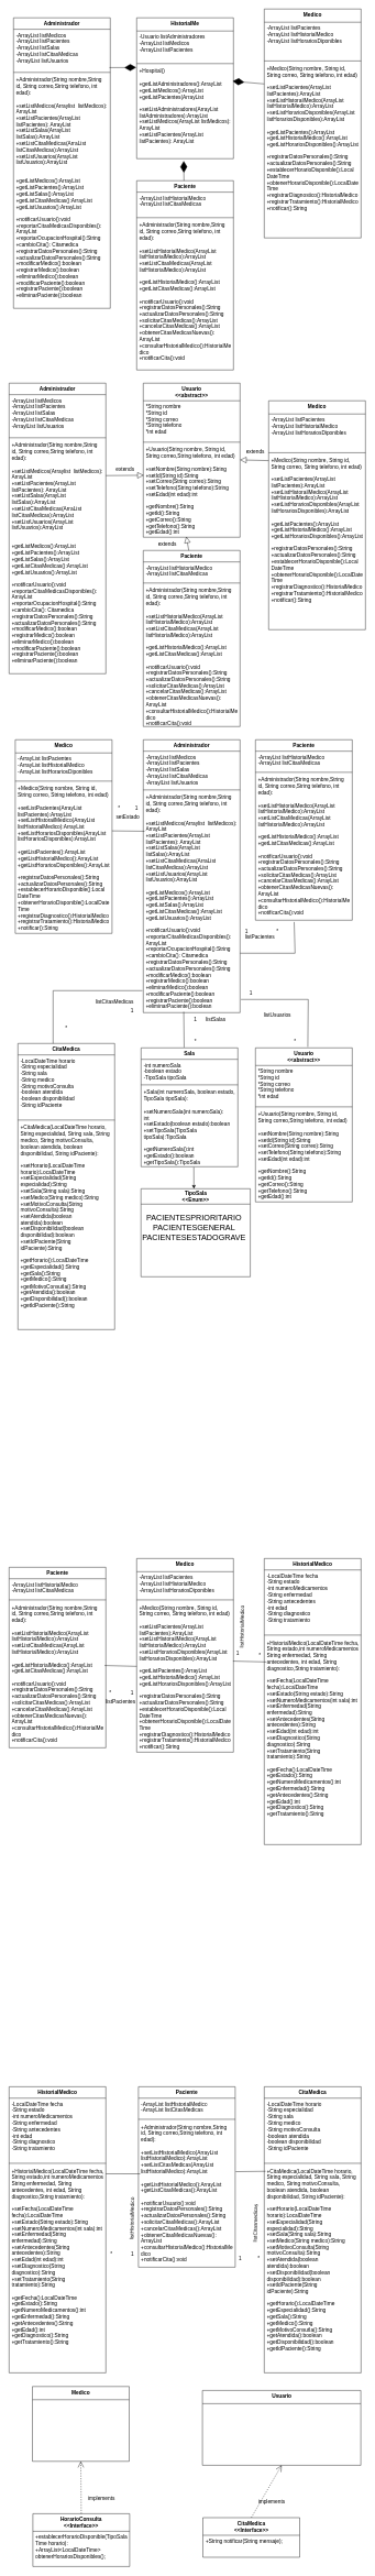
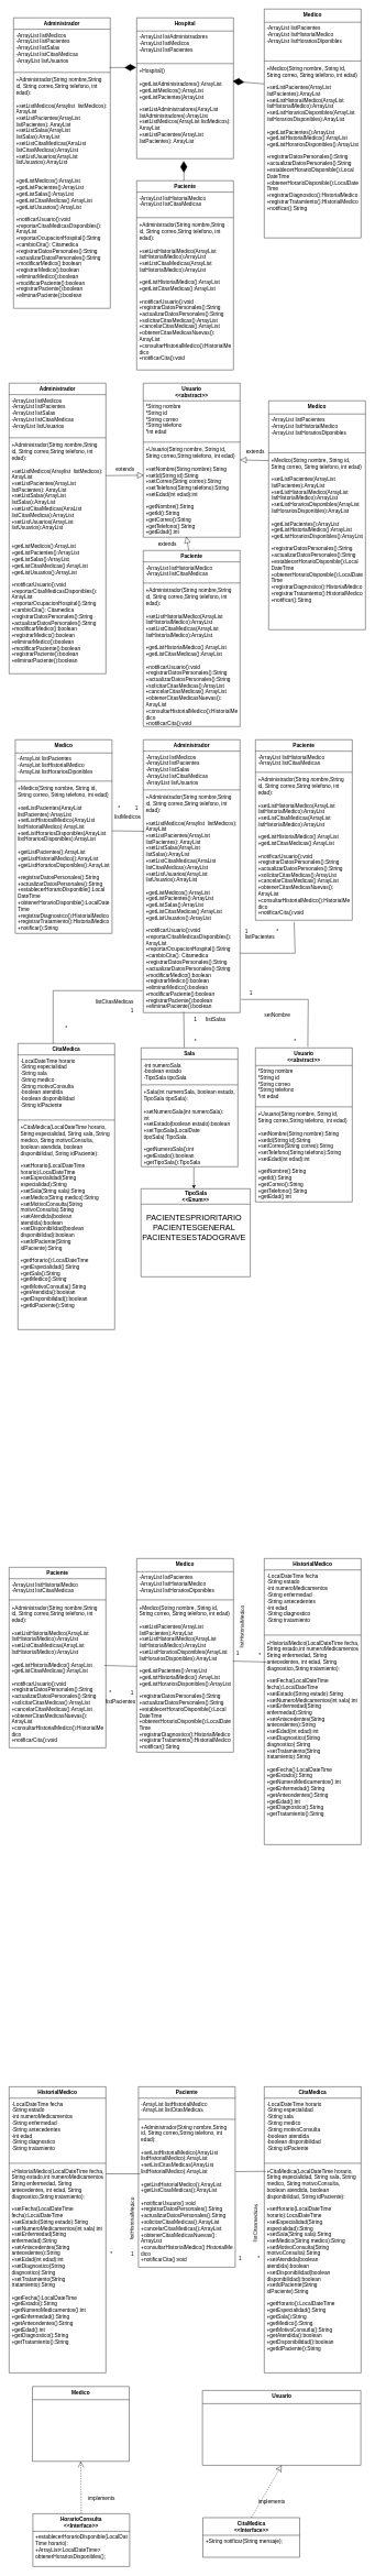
- <mxCell id="2" value="HistorialMe" style="swimlane;fontStyle=1;align=center;verticalAlign=top;childLayout=stackLayout;horizontal=1;startSize=30;horizontalStack=0;resizeParent=1;resizeParentMax=0;resizeLast=0;collapsible=1;marginBottom=0;whiteSpace=wrap;html=1;" vertex="1" parent="1"><mxGeometry x="310" y="40" width="220" height="320" as="geometry" /></mxCell>
+ <mxCell id="2" value="Hospital" style="swimlane;fontStyle=1;align=center;verticalAlign=top;childLayout=stackLayout;horizontal=1;startSize=30;horizontalStack=0;resizeParent=1;resizeParentMax=0;resizeLast=0;collapsible=1;marginBottom=0;whiteSpace=wrap;html=1;" vertex="1" parent="1"><mxGeometry x="310" y="40" width="220" height="320" as="geometry" /></mxCell>
- <mxCell id="3" value="-Usuario listAdministradores&lt;div&gt;-ArrayList listMedicos&lt;/div&gt;&lt;div&gt;&lt;span style=&quot;background-color: transparent; color: light-dark(rgb(0, 0, 0), rgb(255, 255, 255));&quot;&gt;-ArrayList listPacientes&lt;/span&gt;&lt;/div&gt;" style="text;strokeColor=none;fillColor=none;align=left;verticalAlign=top;spacingLeft=4;spacingRight=4;overflow=hidden;rotatable=0;points=[[0,0.5],[1,0.5]];portConstraint=eastwest;whiteSpace=wrap;html=1;" vertex="1" parent="2"><mxGeometry y="30" width="220" height="70" as="geometry" /></mxCell>
+ <mxCell id="3" value="-ArrayList listAdministradores&lt;div&gt;-ArrayList listMedicos&lt;/div&gt;&lt;div&gt;&lt;span style=&quot;background-color: transparent; color: light-dark(rgb(0, 0, 0), rgb(255, 255, 255));&quot;&gt;-ArrayList listPacientes&lt;/span&gt;&lt;/div&gt;" style="text;strokeColor=none;fillColor=none;align=left;verticalAlign=top;spacingLeft=4;spacingRight=4;overflow=hidden;rotatable=0;points=[[0,0.5],[1,0.5]];portConstraint=eastwest;whiteSpace=wrap;html=1;" vertex="1" parent="2"><mxGeometry y="30" width="220" height="70" as="geometry" /></mxCell>
- <mxCell id="56" value="setEstado" style="text;html=1;align=center;verticalAlign=middle;whiteSpace=wrap;rounded=0;" vertex="1" parent="1"><mxGeometry x="270" y="1850" width="40" height="10" as="geometry" /></mxCell>
+ <mxCell id="56" value="listMedicos" style="text;html=1;align=center;verticalAlign=middle;whiteSpace=wrap;rounded=0;" vertex="1" parent="1"><mxGeometry x="270" y="1850" width="40" height="10" as="geometry" /></mxCell>
- <mxCell id="84" value="listUsuarios" style="text;html=1;align=center;verticalAlign=middle;whiteSpace=wrap;rounded=0;" vertex="1" parent="1"><mxGeometry x="610" y="2300" width="40" height="10" as="geometry" /></mxCell>
+ <mxCell id="84" value="setNombre" style="text;html=1;align=center;verticalAlign=middle;whiteSpace=wrap;rounded=0;" vertex="1" parent="1"><mxGeometry x="610" y="2300" width="40" height="10" as="geometry" /></mxCell>
- <mxCell id="66" value="+Sala(int numeroSala, boolean estado,&lt;div&gt;TipoSala tipoSala):&lt;/div&gt;&lt;div&gt;&lt;br&gt;&lt;/div&gt;&lt;div&gt;+setNumeroSala(int numeroSala):&lt;/div&gt;&lt;div&gt;int&lt;/div&gt;&lt;div&gt;+setEstado(boolean estado):boolean&lt;/div&gt;&lt;div&gt;+setTipoSala(TipoSala tipoSala):TipoSala&lt;/div&gt;&lt;div&gt;&lt;br&gt;&lt;/div&gt;&lt;div&gt;+getNumeroSala():int&lt;/div&gt;&lt;div&gt;+getEstado():boolean&lt;/div&gt;&lt;div&gt;+getTipoSala():TipoSala&lt;/div&gt;" style="text;strokeColor=none;fillColor=none;align=left;verticalAlign=top;spacingLeft=4;spacingRight=4;overflow=hidden;rotatable=0;points=[[0,0.5],[1,0.5]];portConstraint=eastwest;whiteSpace=wrap;html=1;" vertex="1" parent="63"><mxGeometry y="88" width="220" height="182" as="geometry" /></mxCell>
+ <mxCell id="66" value="+Sala(int numeroSala, boolean estado,&lt;div&gt;TipoSala tipoSala):&lt;/div&gt;&lt;div&gt;&lt;br&gt;&lt;/div&gt;&lt;div&gt;+setNumeroSala(int numeroSala):&lt;/div&gt;&lt;div&gt;int&lt;/div&gt;&lt;div&gt;+setEstado(boolean estado):boolean&lt;/div&gt;&lt;div&gt;+setTipoSala(LocalDate tipoSala):TipoSala&lt;/div&gt;&lt;div&gt;&lt;br&gt;&lt;/div&gt;&lt;div&gt;+getNumeroSala():int&lt;/div&gt;&lt;div&gt;+getEstado():boolean&lt;/div&gt;&lt;div&gt;+getTipoSala():TipoSala&lt;/div&gt;" style="text;strokeColor=none;fillColor=none;align=left;verticalAlign=top;spacingLeft=4;spacingRight=4;overflow=hidden;rotatable=0;points=[[0,0.5],[1,0.5]];portConstraint=eastwest;whiteSpace=wrap;html=1;" vertex="1" parent="63"><mxGeometry y="88" width="220" height="182" as="geometry" /></mxCell>
- <mxCell id="138" value="" style="endArrow=open;dashed=1;endFill=0;endSize=12;html=1;rounded=0;exitX=0.5;exitY=0;exitDx=0;exitDy=0;entryX=0.5;entryY=1;entryDx=0;entryDy=0;" edge="1" parent="1" source="135" target="137"><mxGeometry width="160" relative="1" as="geometry"><mxPoint x="736.5" y="5879" as="sourcePoint" /><mxPoint x="586.5" y="5609" as="targetPoint" /><Array as="points" /></mxGeometry></mxCell>
+ <mxCell id="138" value="" style="endArrow=classic;dashed=1;endFill=0;endSize=12;html=1;rounded=0;exitX=0.5;exitY=0;exitDx=0;exitDy=0;entryX=0.5;entryY=1;entryDx=0;entryDy=0;" edge="1" parent="1" source="135" target="137"><mxGeometry width="160" relative="1" as="geometry"><mxPoint x="736.5" y="5879" as="sourcePoint" /><mxPoint x="586.5" y="5609" as="targetPoint" /><Array as="points" /></mxGeometry></mxCell>
- <mxCell id="131" value="+establecerHorarioDisponible(TipoSala&lt;div&gt;Time horario):&lt;/div&gt;&lt;div&gt;+ArrayList&amp;lt;LocalDateTime&amp;gt; obtenerHorariosDisponibles();&lt;/div&gt;" style="text;strokeColor=none;fillColor=none;align=left;verticalAlign=top;spacingLeft=4;spacingRight=4;overflow=hidden;rotatable=0;points=[[0,0.5],[1,0.5]];portConstraint=eastwest;whiteSpace=wrap;html=1;" vertex="1" parent="130"><mxGeometry y="40" width="220" height="80" as="geometry" /></mxCell>
+ <mxCell id="131" value="+establecerHorarioDisponible(LocalDate&lt;div&gt;Time horario):&lt;/div&gt;&lt;div&gt;+ArrayList&amp;lt;LocalDateTime&amp;gt; obtenerHorariosDisponibles();&lt;/div&gt;" style="text;strokeColor=none;fillColor=none;align=left;verticalAlign=top;spacingLeft=4;spacingRight=4;overflow=hidden;rotatable=0;points=[[0,0.5],[1,0.5]];portConstraint=eastwest;whiteSpace=wrap;html=1;" vertex="1" parent="130"><mxGeometry y="40" width="220" height="80" as="geometry" /></mxCell>
